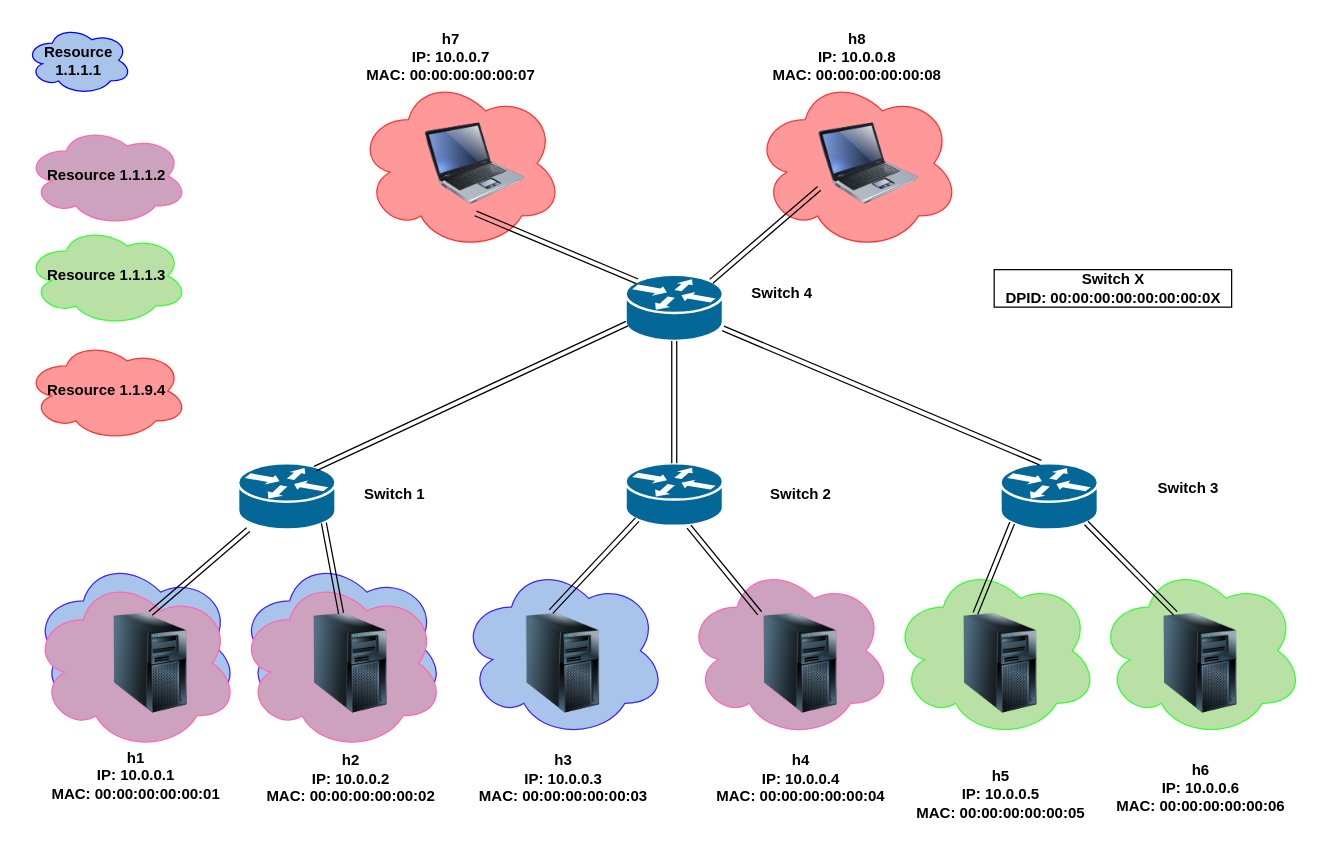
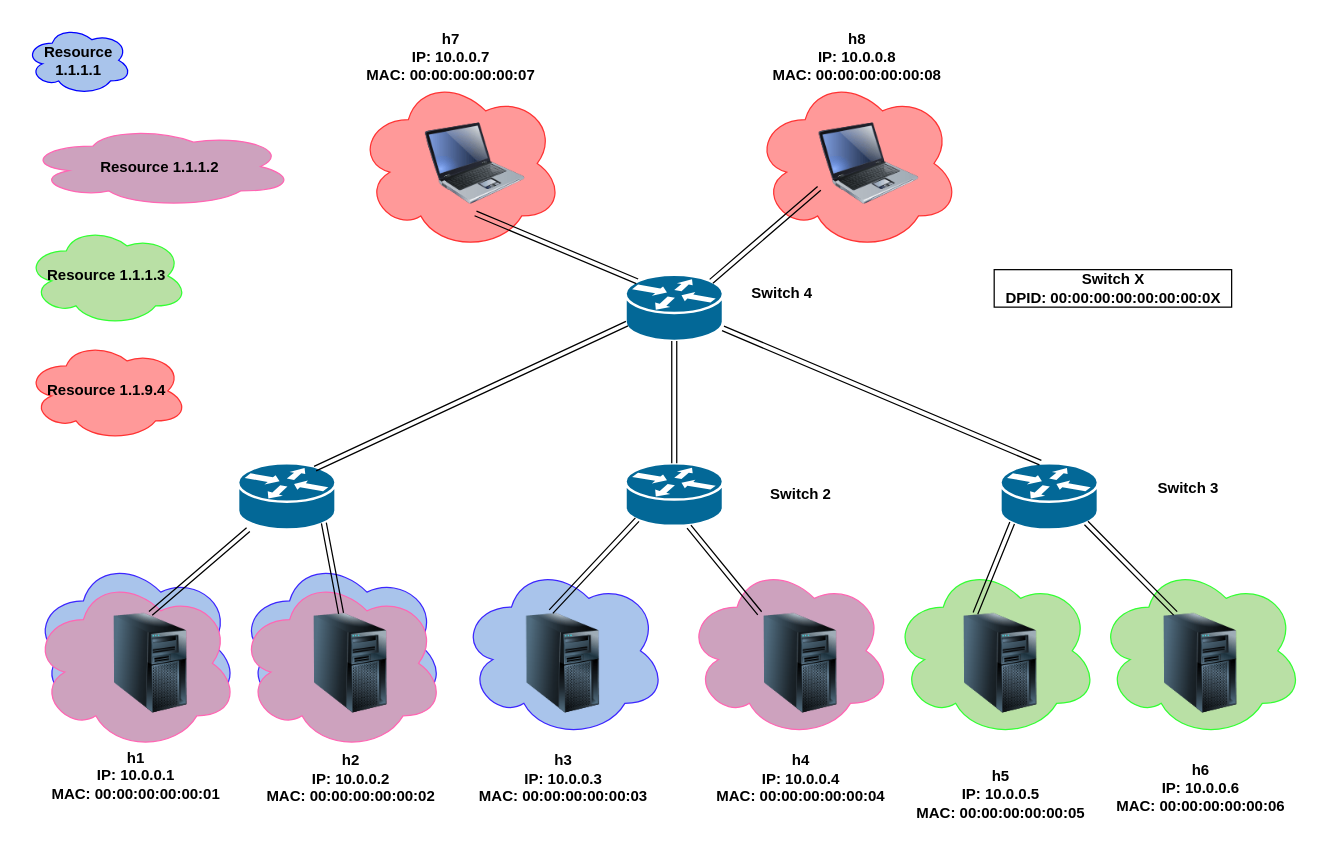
- <mxCell id="50" value="&lt;b&gt;Resource 1.1.1.2&lt;/b&gt;" style="ellipse;shape=cloud;whiteSpace=wrap;html=1;strokeColor=#FF66B3;fillColor=#CDA2BE;" parent="1" vertex="1"><mxGeometry x="20" y="100" width="130" height="80" as="geometry" /></mxCell>
+ <mxCell id="50" value="&lt;b&gt;Resource 1.1.1.2&lt;/b&gt;" style="ellipse;shape=cloud;whiteSpace=wrap;html=1;strokeColor=#FF66B3;fillColor=#CDA2BE;" parent="1" vertex="1"><mxGeometry x="20" y="100" width="215" height="65" as="geometry" /></mxCell>
- <mxCell id="44" value="&lt;b&gt;Switch 1&lt;/b&gt;" style="text;html=1;align=center;verticalAlign=middle;resizable=0;points=[];autosize=1;strokeColor=none;fillColor=none;" parent="1" vertex="1"><mxGeometry x="285" y="385" width="60" height="20" as="geometry" /></mxCell>
